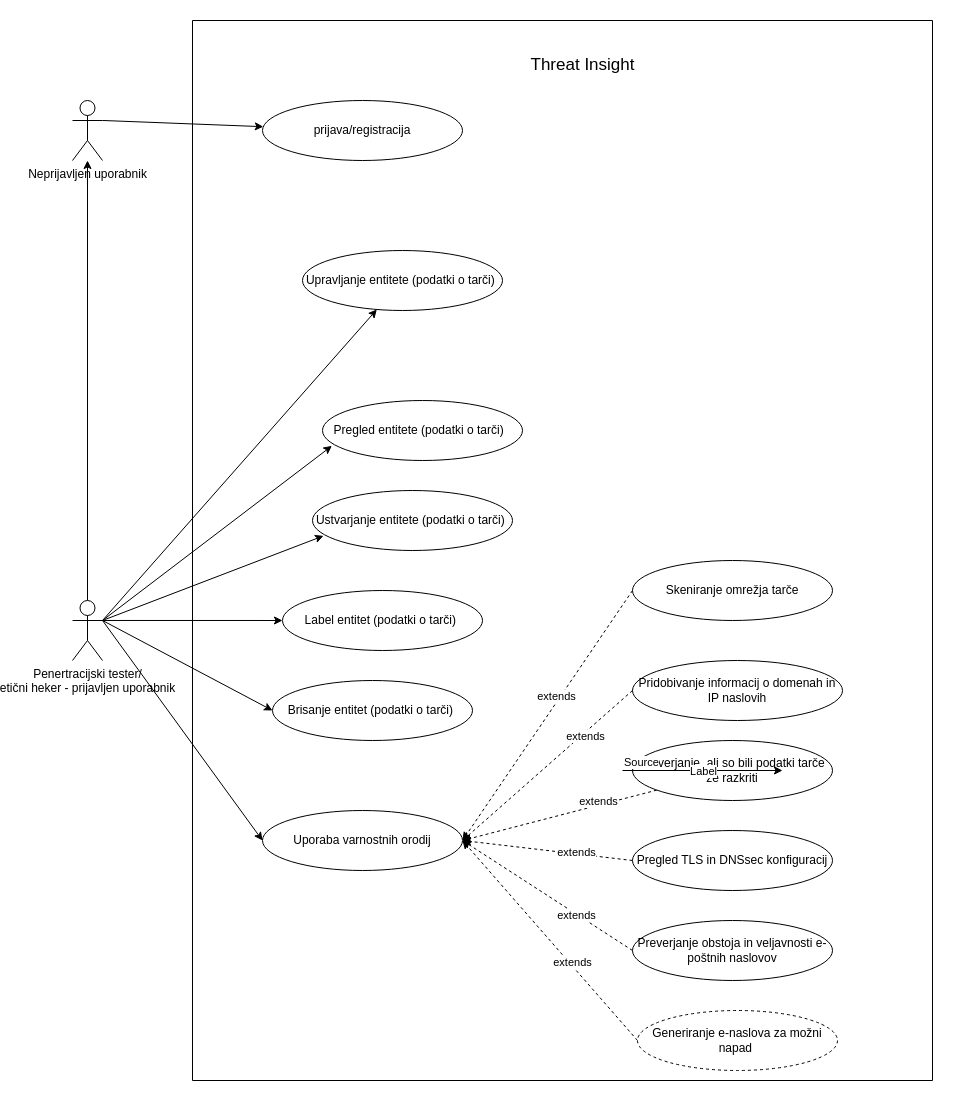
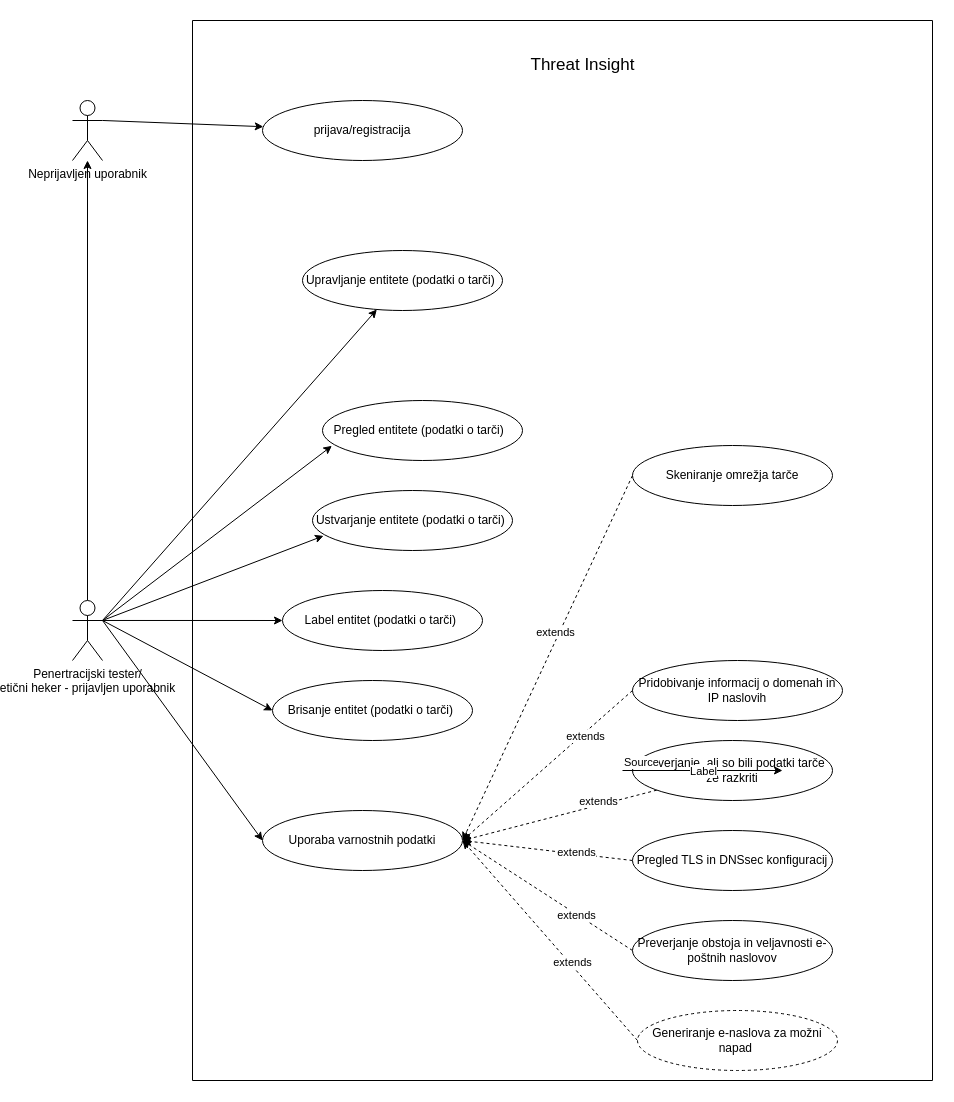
- <mxCell id="22" value="Skeniranje omrežja tarče" style="ellipse;whiteSpace=wrap;html=1;" vertex="1" parent="2"><mxGeometry x="440" y="540" width="200" height="60" as="geometry" /></mxCell>
+ <mxCell id="22" value="Skeniranje omrežja tarče" style="ellipse;whiteSpace=wrap;html=1;" vertex="1" parent="2"><mxGeometry x="440" y="425" width="200" height="60" as="geometry" /></mxCell>
- <mxCell id="19" value="Uporaba varnostnih orodij" style="ellipse;whiteSpace=wrap;html=1;" vertex="1" parent="2"><mxGeometry x="70" y="790" width="200" height="60" as="geometry" /></mxCell>
+ <mxCell id="19" value="Uporaba varnostnih podatki" style="ellipse;whiteSpace=wrap;html=1;" vertex="1" parent="2"><mxGeometry x="70" y="790" width="200" height="60" as="geometry" /></mxCell>
